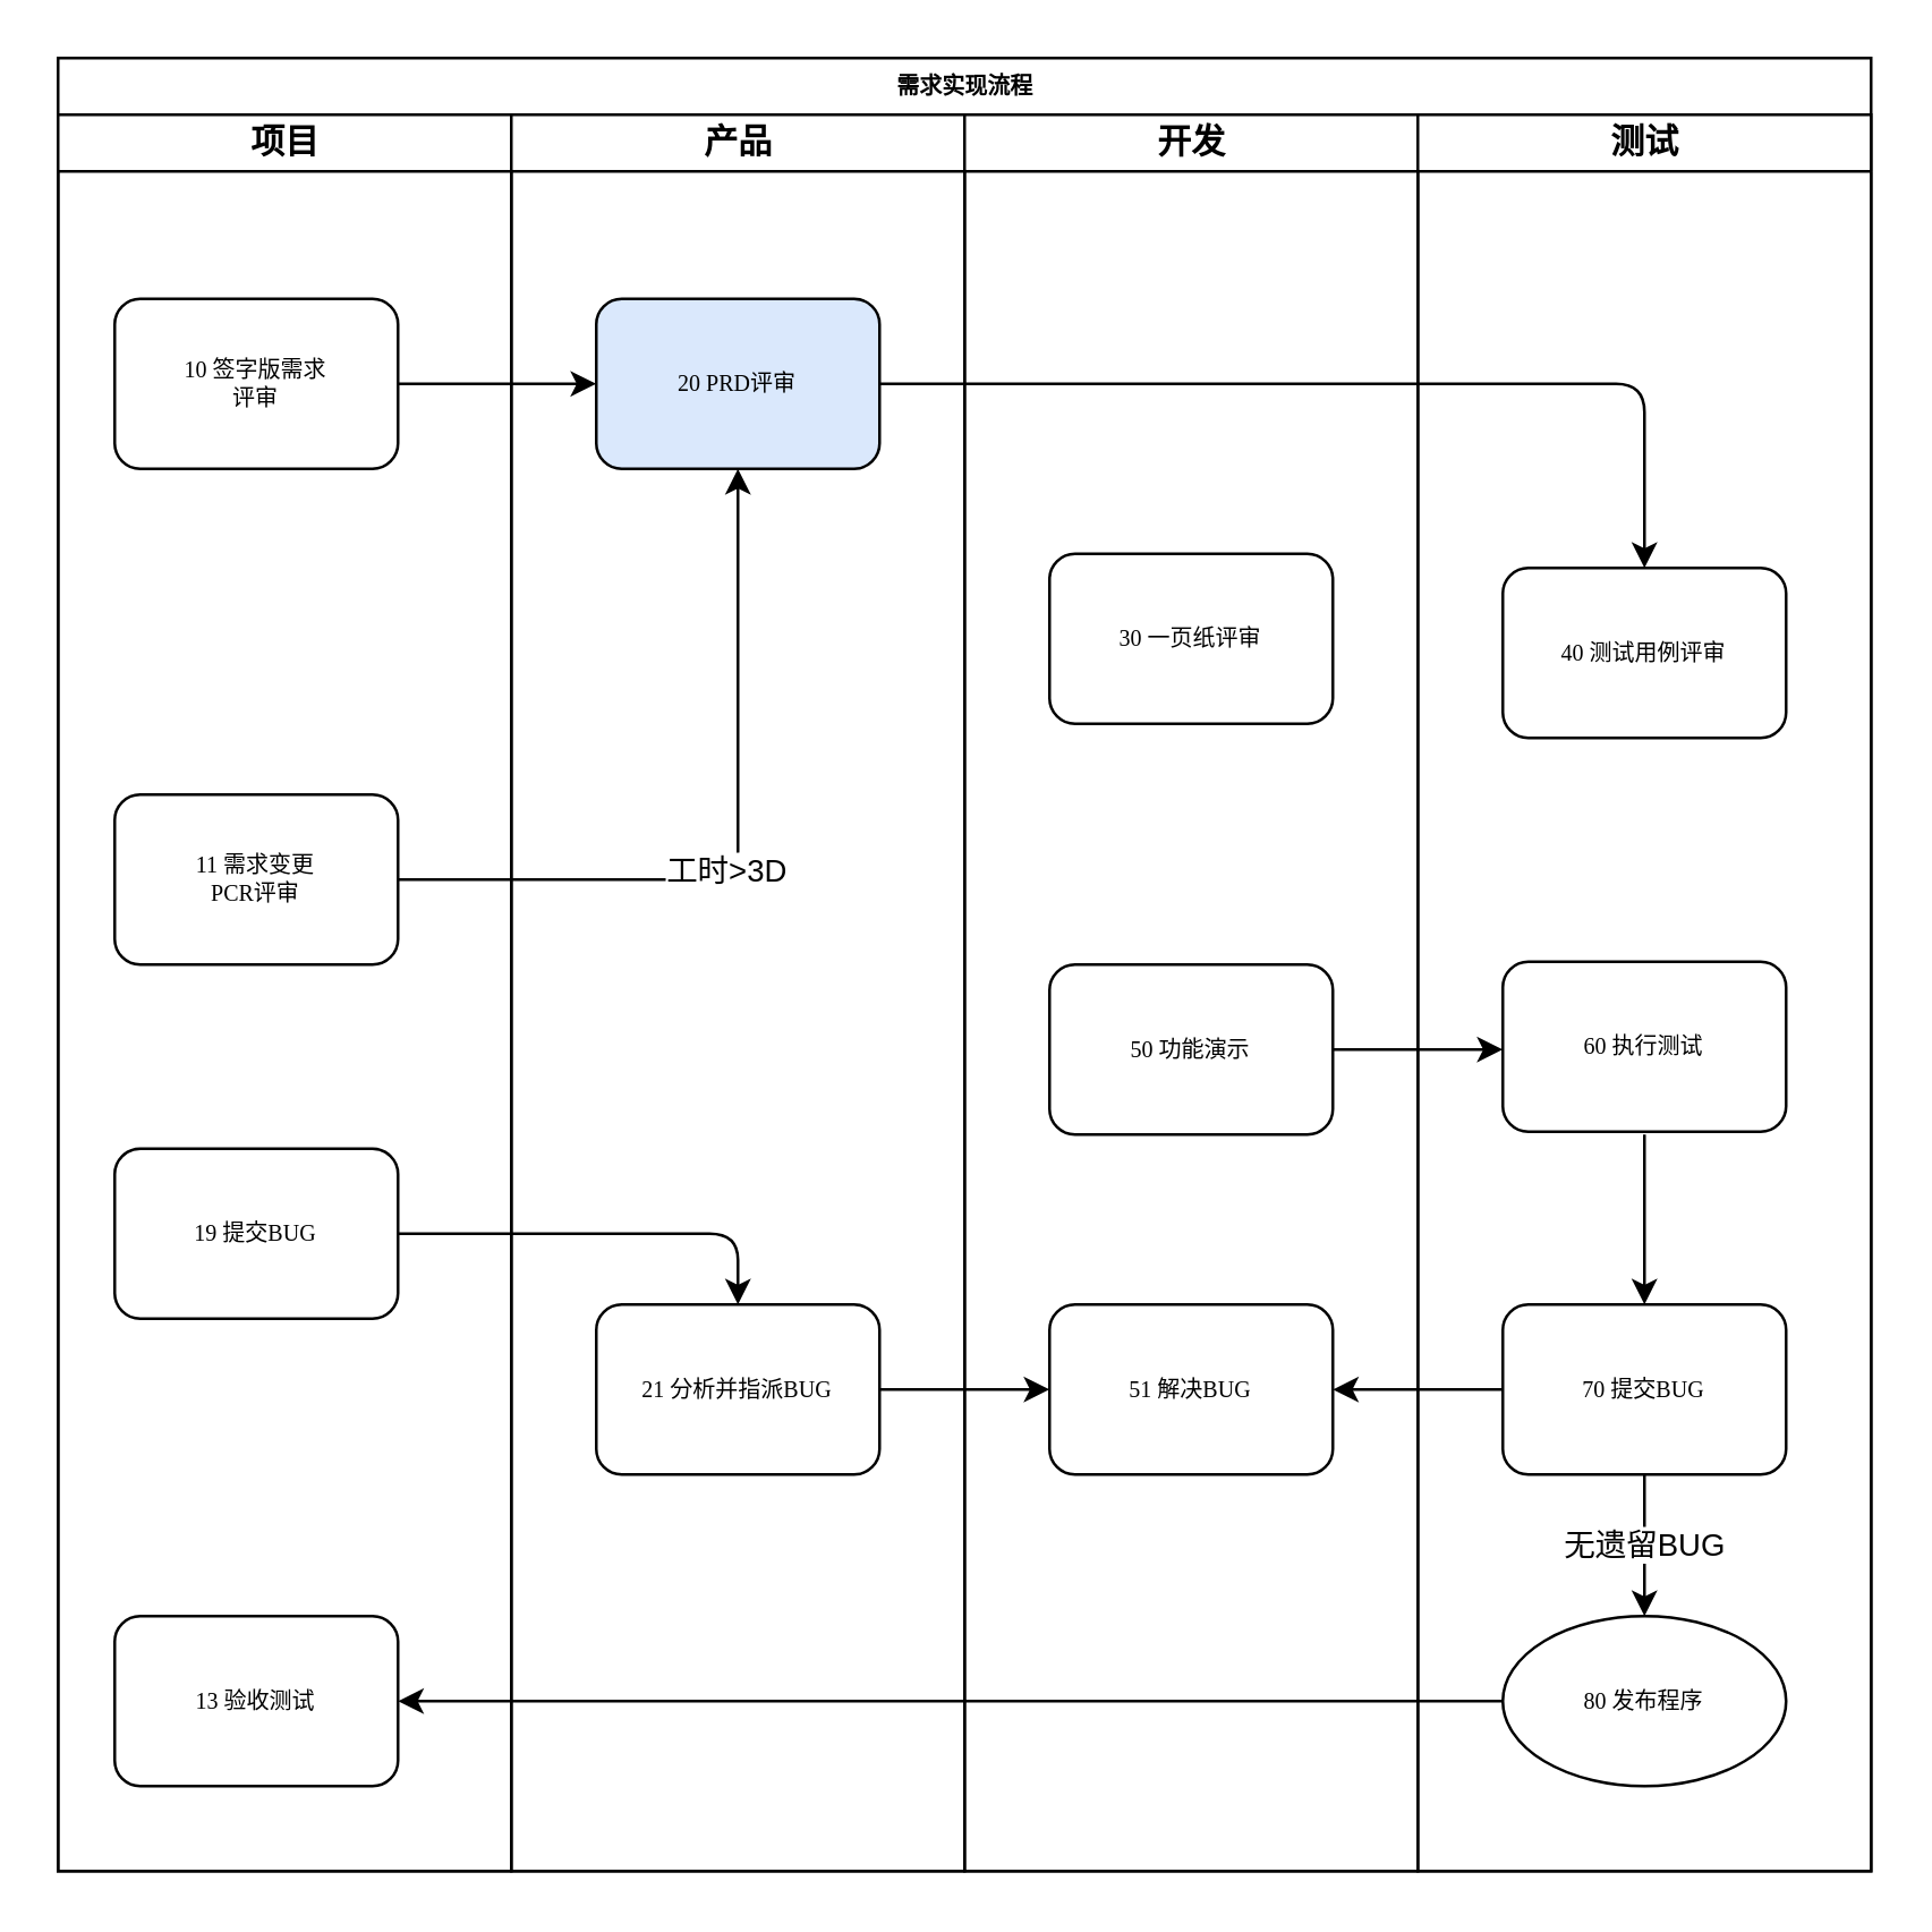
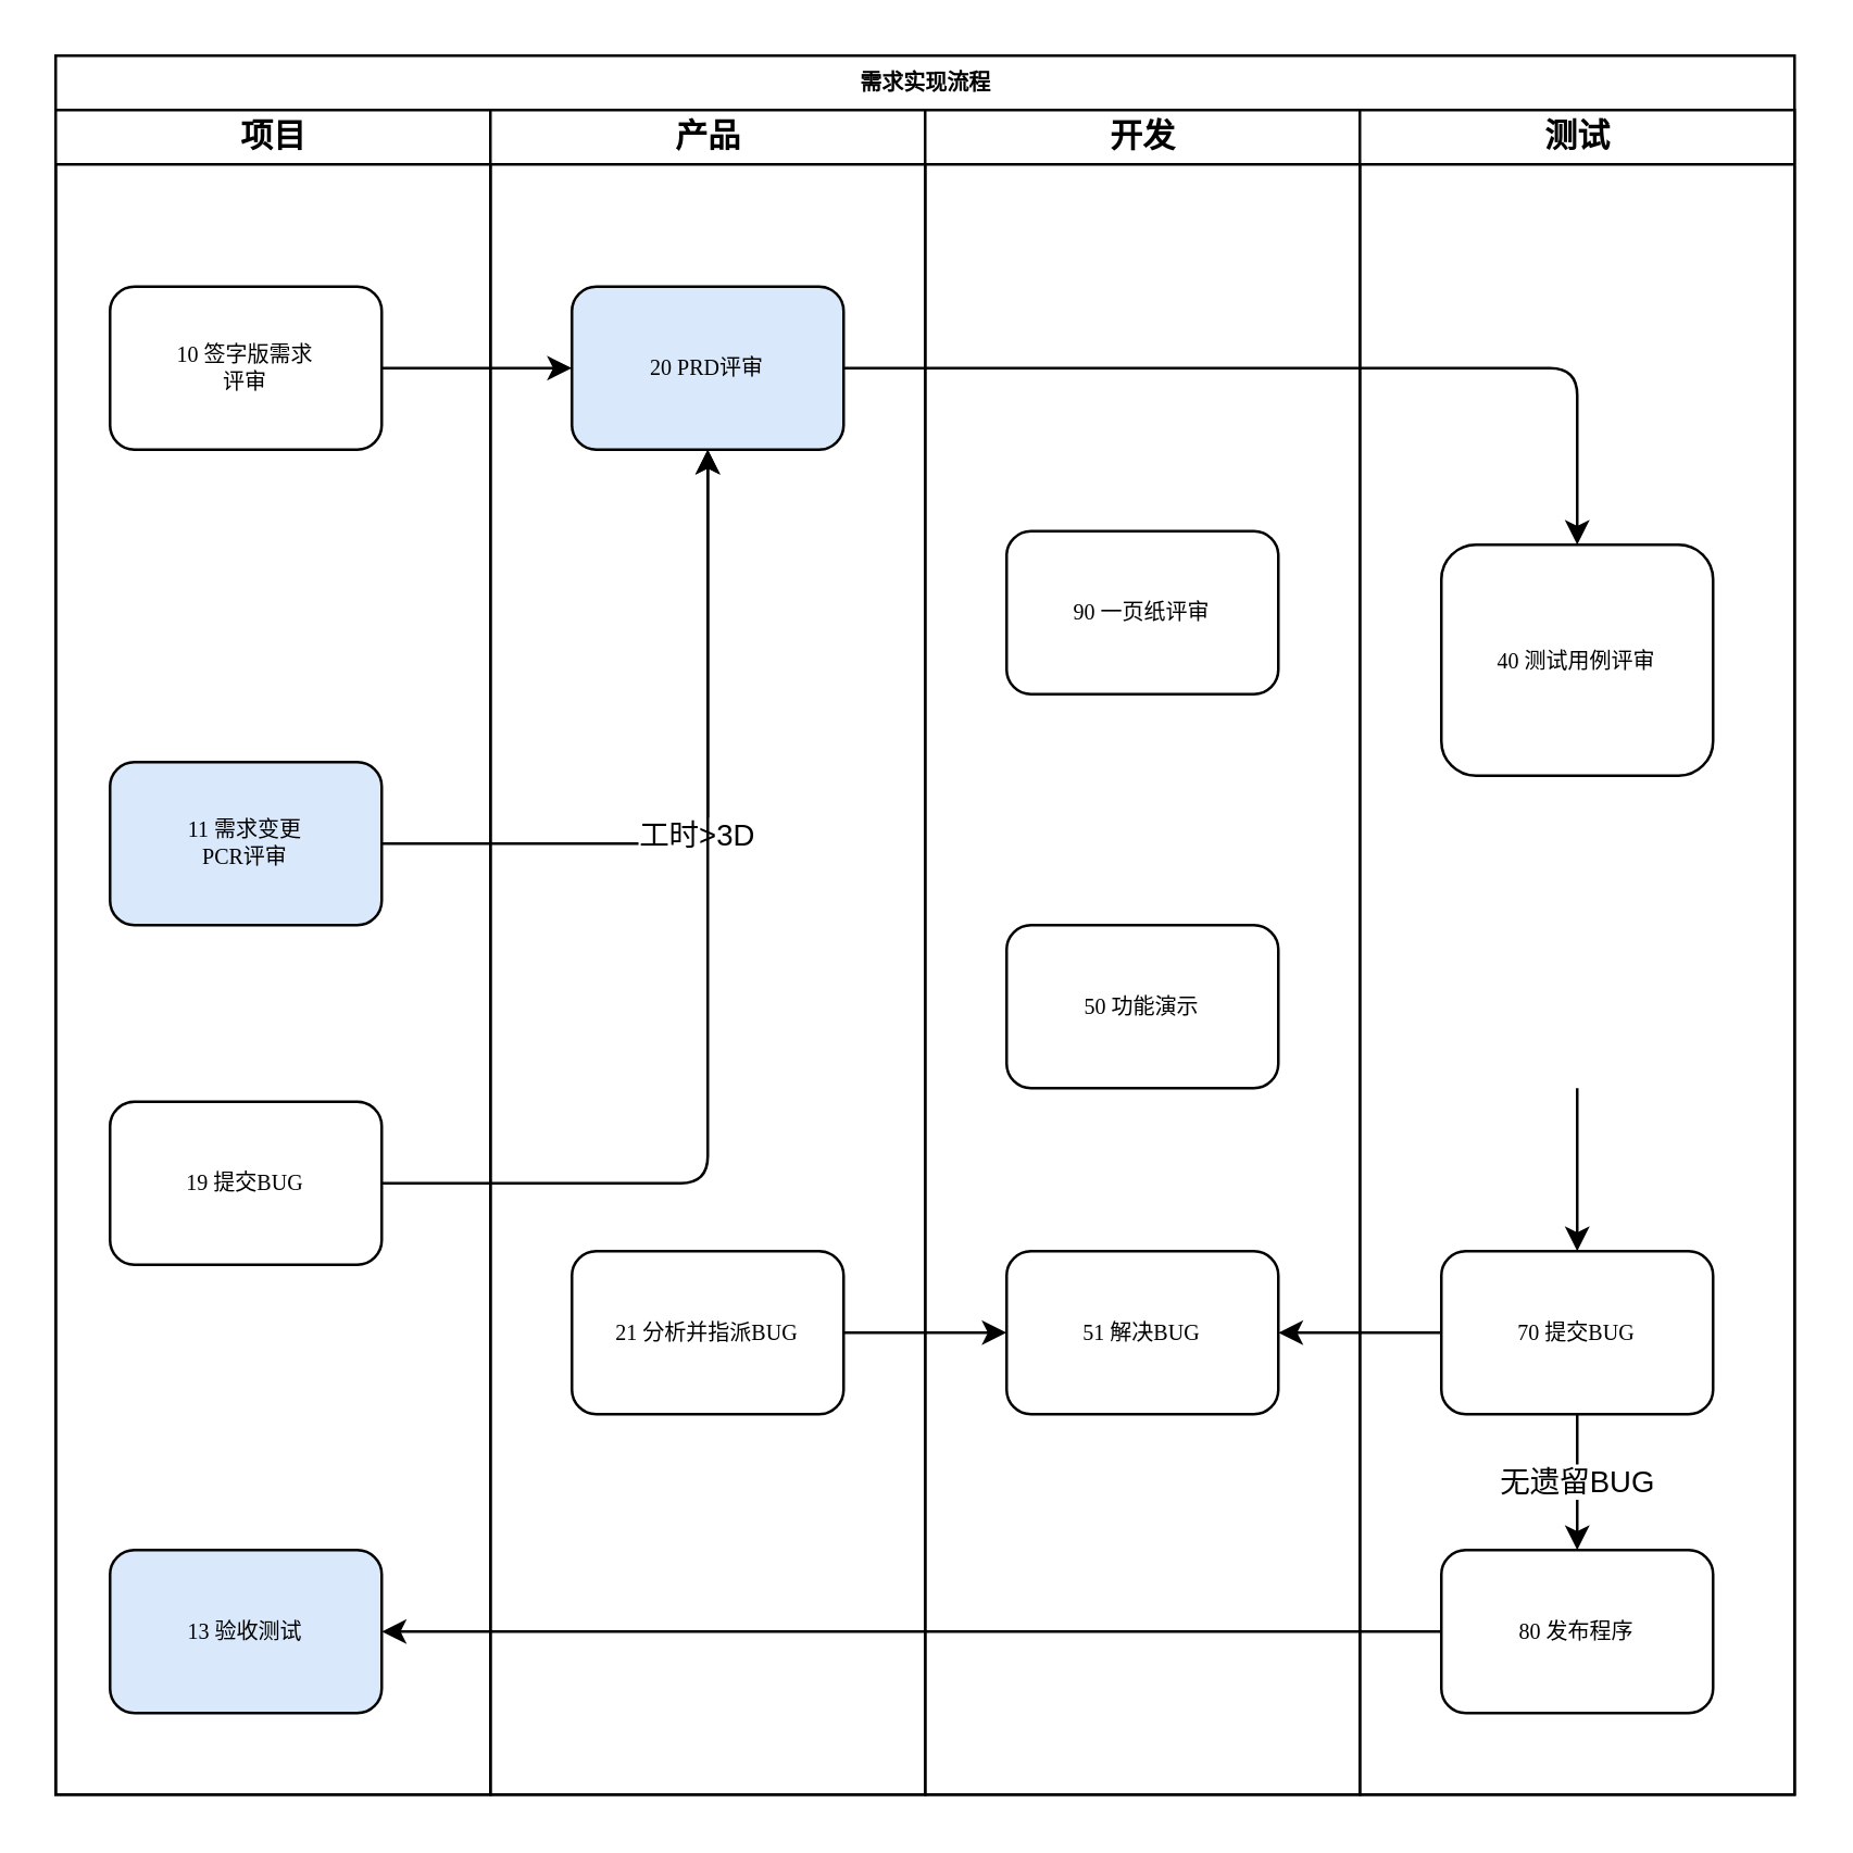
- <mxCell id="12" value="30 一页纸评审" style="rounded=1;whiteSpace=wrap;html=1;shadow=0;labelBackgroundColor=none;strokeWidth=1;fontFamily=Verdana;fontSize=8;align=center;" parent="11" vertex="1"><mxGeometry x="30" y="155" width="100" height="60" as="geometry" /></mxCell>
+ <mxCell id="12" value="90 一页纸评审" style="rounded=1;whiteSpace=wrap;html=1;shadow=0;labelBackgroundColor=none;strokeWidth=1;fontFamily=Verdana;fontSize=8;align=center;" parent="11" vertex="1"><mxGeometry x="30" y="155" width="100" height="60" as="geometry" /></mxCell>
- <mxCell id="18" value="40 测试用例评审" style="rounded=1;whiteSpace=wrap;html=1;shadow=0;labelBackgroundColor=none;strokeWidth=1;fontFamily=Verdana;fontSize=8;align=center;" parent="16" vertex="1"><mxGeometry x="30" y="160" width="100" height="60" as="geometry" /></mxCell>
+ <mxCell id="18" value="40 测试用例评审" style="rounded=1;whiteSpace=wrap;html=1;shadow=0;labelBackgroundColor=none;strokeWidth=1;fontFamily=Verdana;fontSize=8;align=center;" parent="16" vertex="1"><mxGeometry x="30" y="160" width="100" height="85" as="geometry" /></mxCell>
- <mxCell id="5" value="11 需求变更&lt;br&gt;PCR评审" style="rounded=1;whiteSpace=wrap;html=1;shadow=0;labelBackgroundColor=none;strokeWidth=1;fontFamily=Verdana;fontSize=8;align=center;" parent="3" vertex="1"><mxGeometry x="20" y="240" width="100" height="60" as="geometry" /></mxCell>
+ <mxCell id="5" value="11 需求变更&lt;br&gt;PCR评审" style="rounded=1;whiteSpace=wrap;html=1;shadow=0;labelBackgroundColor=none;strokeWidth=1;fontFamily=Verdana;fontSize=8;align=center;fillColor=#dae8fc;" parent="3" vertex="1"><mxGeometry x="20" y="240" width="100" height="60" as="geometry" /></mxCell>
- <mxCell id="17" value="60 执行测试" style="rounded=1;whiteSpace=wrap;html=1;shadow=0;labelBackgroundColor=none;strokeWidth=1;fontFamily=Verdana;fontSize=8;align=center;" vertex="1" parent="16"><mxGeometry x="30" y="299" width="100" height="60" as="geometry" /></mxCell>
- <mxCell id="30" value="" style="edgeStyle=segmentEdgeStyle;endArrow=classic;html=1;exitX=1;exitY=0.5;exitDx=0;exitDy=0;" edge="1" parent="2" source="13" target="17"><mxGeometry width="50" height="50" relative="1" as="geometry"><mxPoint x="760" y="430" as="sourcePoint" /><mxPoint x="810" y="380" as="targetPoint" /></mxGeometry></mxCell>
- <mxCell id="27" value="" style="edgeStyle=segmentEdgeStyle;endArrow=classic;html=1;exitX=1;exitY=0.5;exitDx=0;exitDy=0;entryX=0.5;entryY=0;entryDx=0;entryDy=0;" edge="1" parent="2" source="6" target="10"><mxGeometry width="50" height="50" relative="1" as="geometry"><mxPoint x="230" y="400" as="sourcePoint" /><mxPoint x="240" y="415" as="targetPoint" /></mxGeometry></mxCell>
+ <mxCell id="27" value="" style="edgeStyle=segmentEdgeStyle;endArrow=classic;html=1;exitX=1;exitY=0.5;exitDx=0;exitDy=0;" edge="1" parent="2" source="6" target="9"><mxGeometry width="50" height="50" relative="1" as="geometry"><mxPoint x="230" y="400" as="sourcePoint" /><mxPoint x="240" y="415" as="targetPoint" /></mxGeometry></mxCell>
- <mxCell id="7" value="13 验收测试" style="rounded=1;whiteSpace=wrap;html=1;shadow=0;labelBackgroundColor=none;strokeWidth=1;fontFamily=Verdana;fontSize=8;align=center;" parent="3" vertex="1"><mxGeometry x="20" y="530" width="100" height="60" as="geometry" /></mxCell>
+ <mxCell id="7" value="13 验收测试" style="rounded=1;whiteSpace=wrap;html=1;shadow=0;labelBackgroundColor=none;strokeWidth=1;fontFamily=Verdana;fontSize=8;align=center;fillColor=#dae8fc;" parent="3" vertex="1"><mxGeometry x="20" y="530" width="100" height="60" as="geometry" /></mxCell>
- <mxCell id="19" value="80 发布程序" style="ellipse;whiteSpace=wrap;html=1;shadow=0;labelBackgroundColor=none;strokeWidth=1;fontFamily=Verdana;fontSize=8;align=center;" parent="16" vertex="1"><mxGeometry x="30" y="530" width="100" height="60" as="geometry" /></mxCell>
+ <mxCell id="19" value="80 发布程序" style="rounded=1;whiteSpace=wrap;html=1;shadow=0;labelBackgroundColor=none;strokeWidth=1;fontFamily=Verdana;fontSize=8;align=center;" parent="16" vertex="1"><mxGeometry x="30" y="530" width="100" height="60" as="geometry" /></mxCell>
